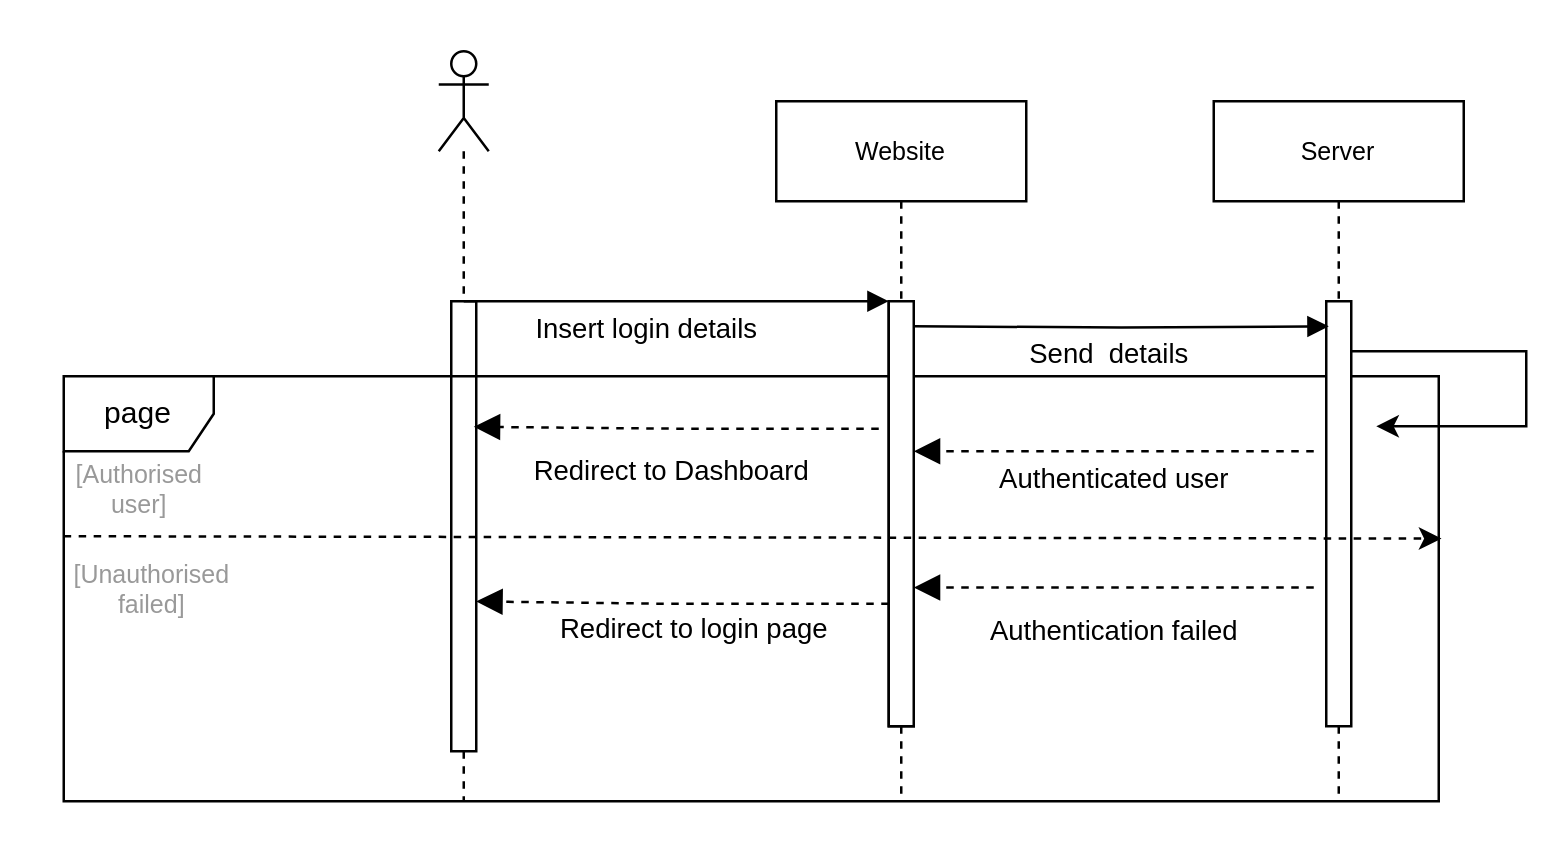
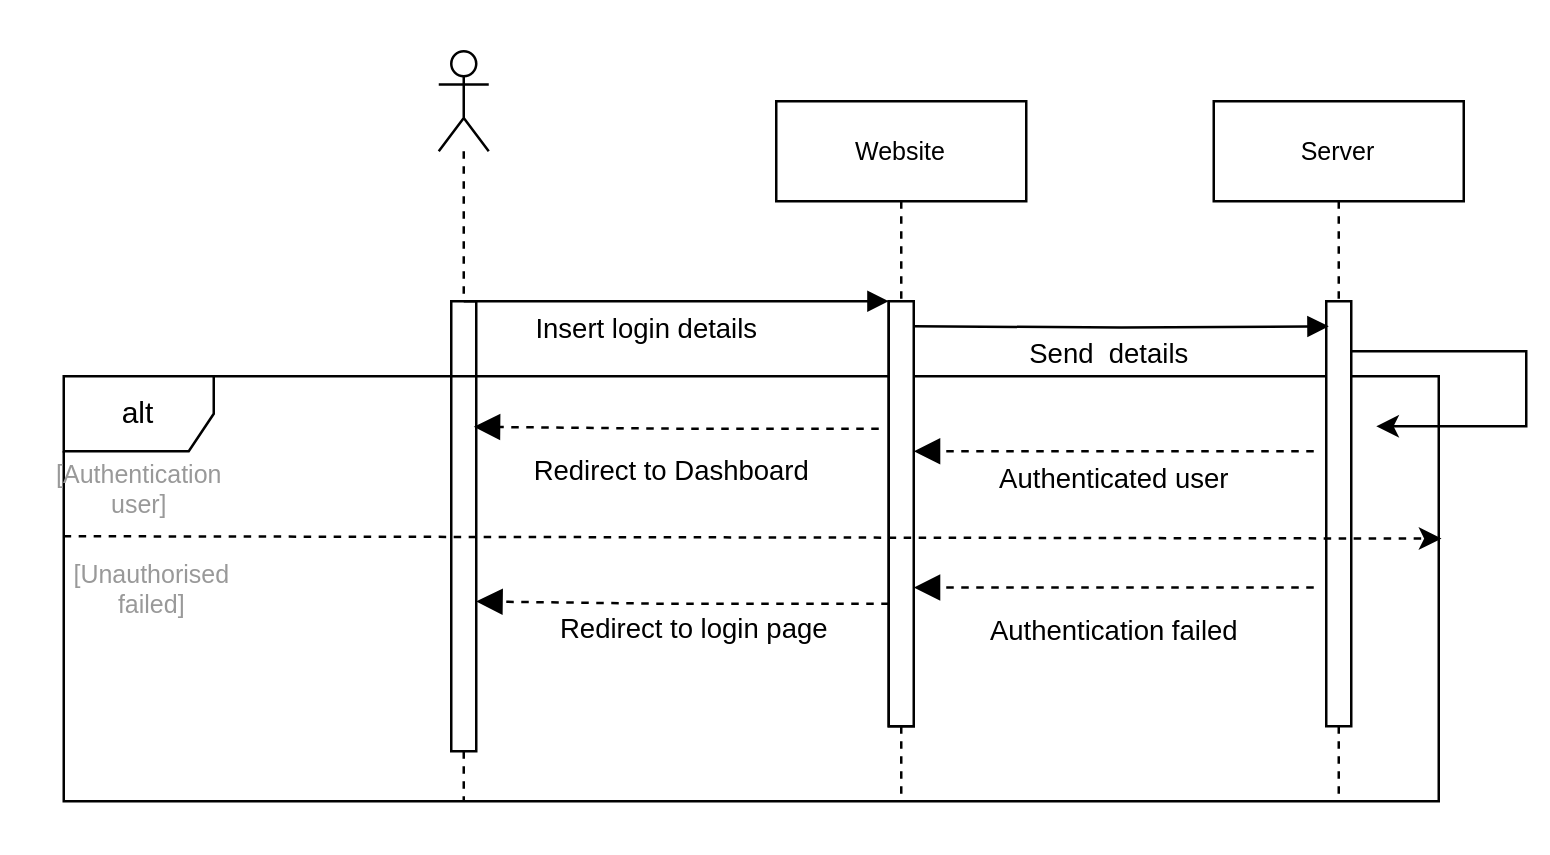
- <mxCell id="5" value="page" style="shape=umlFrame;whiteSpace=wrap;html=1;" parent="1" vertex="1"><mxGeometry x="25" y="150" width="550" height="170" as="geometry" /></mxCell>
+ <mxCell id="5" value="alt" style="shape=umlFrame;whiteSpace=wrap;html=1;" parent="1" vertex="1"><mxGeometry x="25" y="150" width="550" height="170" as="geometry" /></mxCell>
- <mxCell id="11" value="[Authorised&lt;br&gt;user]" style="text;html=1;align=center;verticalAlign=middle;resizable=0;points=[];autosize=1;fontColor=#999999;fontSize=10;" parent="1" vertex="1"><mxGeometry x="20" y="180" width="70" height="30" as="geometry" /></mxCell>
+ <mxCell id="11" value="[Authentication&lt;br&gt;user]" style="text;html=1;align=center;verticalAlign=middle;resizable=0;points=[];autosize=1;fontColor=#999999;fontSize=10;" parent="1" vertex="1"><mxGeometry x="20" y="180" width="70" height="30" as="geometry" /></mxCell>
